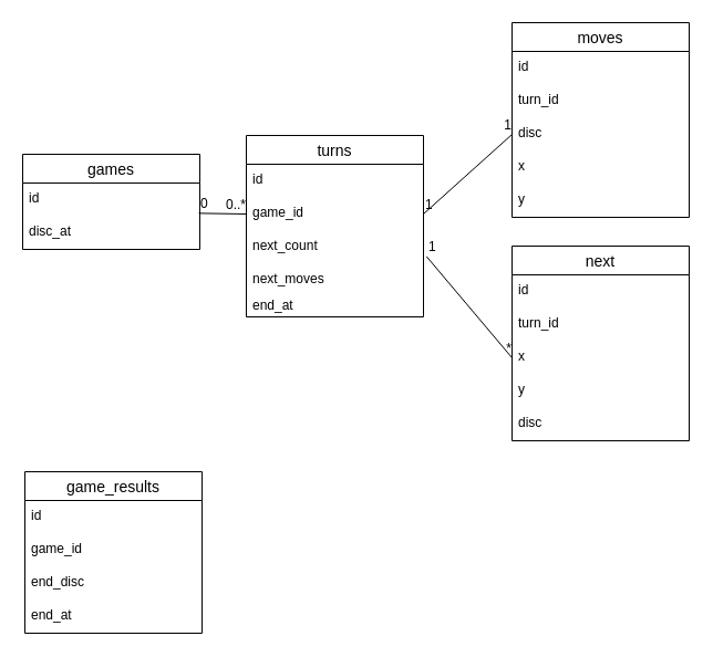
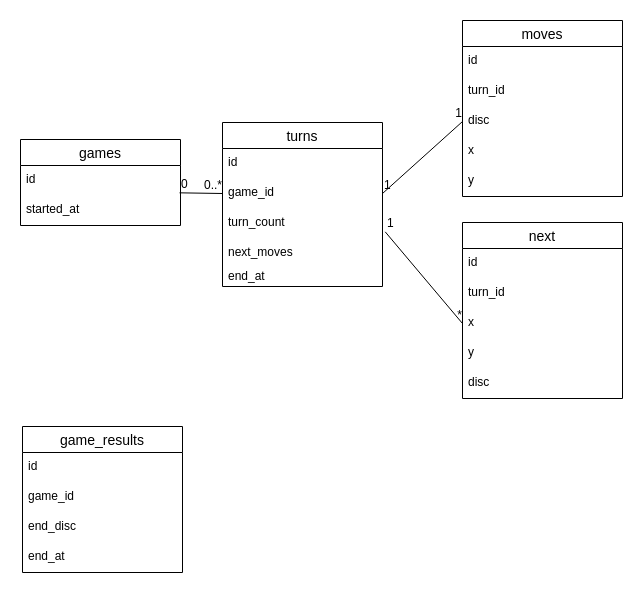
- <mxCell id="4" value="disc_at" style="text;strokeColor=none;fillColor=none;spacingLeft=4;spacingRight=4;overflow=hidden;rotatable=0;points=[[0,0.5],[1,0.5]];portConstraint=eastwest;fontSize=12;" parent="2" vertex="1"><mxGeometry y="56" width="160" height="30" as="geometry" /></mxCell>
+ <mxCell id="4" value="started_at" style="text;strokeColor=none;fillColor=none;spacingLeft=4;spacingRight=4;overflow=hidden;rotatable=0;points=[[0,0.5],[1,0.5]];portConstraint=eastwest;fontSize=12;" parent="2" vertex="1"><mxGeometry y="56" width="160" height="30" as="geometry" /></mxCell>
- <mxCell id="11" value="next_count" style="text;strokeColor=none;fillColor=none;spacingLeft=4;spacingRight=4;overflow=hidden;rotatable=0;points=[[0,0.5],[1,0.5]];portConstraint=eastwest;fontSize=12;" parent="8" vertex="1"><mxGeometry y="86" width="160" height="30" as="geometry" /></mxCell>
+ <mxCell id="11" value="turn_count" style="text;strokeColor=none;fillColor=none;spacingLeft=4;spacingRight=4;overflow=hidden;rotatable=0;points=[[0,0.5],[1,0.5]];portConstraint=eastwest;fontSize=12;" parent="8" vertex="1"><mxGeometry y="86" width="160" height="30" as="geometry" /></mxCell>
